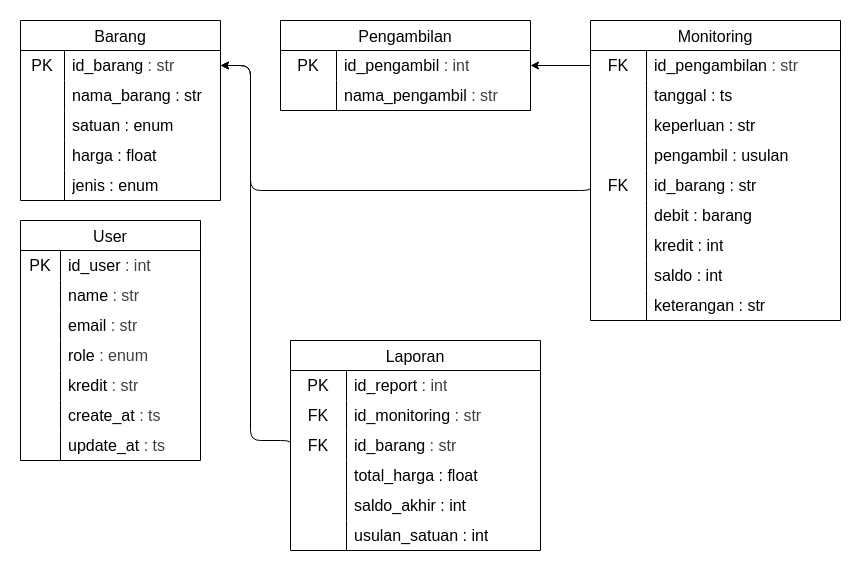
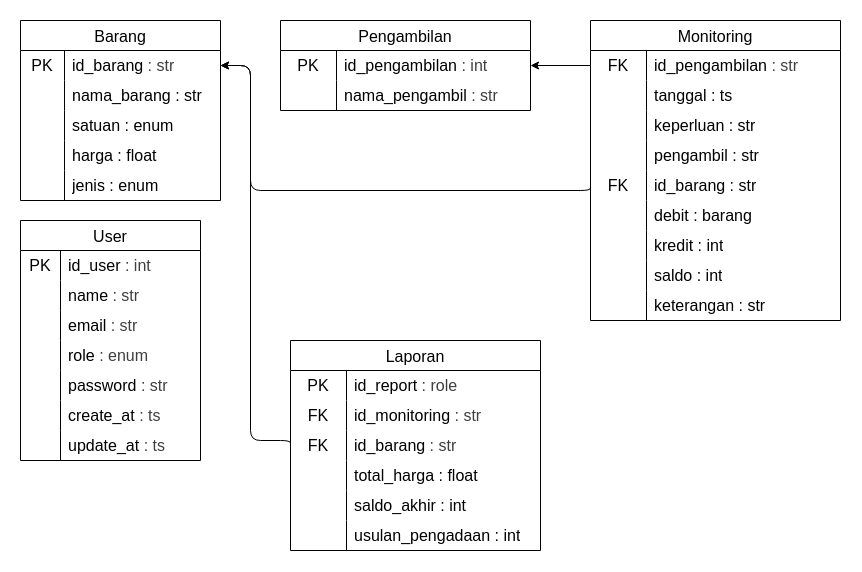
- <mxCell id="92" value="&lt;span style=&quot;background-color: transparent; color: rgb(63, 63, 63);&quot;&gt;&lt;font color=&quot;#000000&quot;&gt;id_pengambil&lt;/font&gt;&lt;/span&gt;&lt;span style=&quot;color: rgb(63, 63, 63); background-color: transparent;&quot;&gt;&amp;nbsp;: int&lt;/span&gt;" style="shape=partialRectangle;html=1;whiteSpace=wrap;connectable=0;fillColor=none;top=0;left=0;bottom=0;right=0;align=left;spacingLeft=6;overflow=hidden;strokeColor=inherit;fontSize=16;" parent="90" vertex="1"><mxGeometry x="56" width="194" height="30" as="geometry"><mxRectangle width="194" height="30" as="alternateBounds" /></mxGeometry></mxCell>
+ <mxCell id="92" value="&lt;span style=&quot;background-color: transparent; color: rgb(63, 63, 63);&quot;&gt;&lt;font color=&quot;#000000&quot;&gt;id_pengambilan&lt;/font&gt;&lt;/span&gt;&lt;span style=&quot;color: rgb(63, 63, 63); background-color: transparent;&quot;&gt;&amp;nbsp;: int&lt;/span&gt;" style="shape=partialRectangle;html=1;whiteSpace=wrap;connectable=0;fillColor=none;top=0;left=0;bottom=0;right=0;align=left;spacingLeft=6;overflow=hidden;strokeColor=inherit;fontSize=16;" parent="90" vertex="1"><mxGeometry x="56" width="194" height="30" as="geometry"><mxRectangle width="194" height="30" as="alternateBounds" /></mxGeometry></mxCell>
- <mxCell id="14" value="pengambil : usulan" style="shape=partialRectangle;html=1;whiteSpace=wrap;connectable=0;fillColor=none;top=0;left=0;bottom=0;right=0;align=left;spacingLeft=6;overflow=hidden;strokeColor=inherit;fontSize=16;" parent="12" vertex="1"><mxGeometry x="56" width="194" height="30" as="geometry"><mxRectangle width="194" height="30" as="alternateBounds" /></mxGeometry></mxCell>
+ <mxCell id="14" value="pengambil : str" style="shape=partialRectangle;html=1;whiteSpace=wrap;connectable=0;fillColor=none;top=0;left=0;bottom=0;right=0;align=left;spacingLeft=6;overflow=hidden;strokeColor=inherit;fontSize=16;" parent="12" vertex="1"><mxGeometry x="56" width="194" height="30" as="geometry"><mxRectangle width="194" height="30" as="alternateBounds" /></mxGeometry></mxCell>
- <mxCell id="45" value="&lt;span style=&quot;background-color: transparent; color: rgb(63, 63, 63);&quot;&gt;&lt;font color=&quot;#000000&quot;&gt;kredit&lt;/font&gt;&lt;/span&gt;&lt;span style=&quot;color: rgb(63, 63, 63); background-color: transparent;&quot;&gt; : str&lt;/span&gt;" style="shape=partialRectangle;html=1;whiteSpace=wrap;connectable=0;fillColor=none;top=0;left=0;bottom=0;right=0;align=left;spacingLeft=6;overflow=hidden;strokeColor=inherit;fontSize=16;" parent="43" vertex="1"><mxGeometry x="40" width="140" height="30" as="geometry"><mxRectangle width="140" height="30" as="alternateBounds" /></mxGeometry></mxCell>
+ <mxCell id="45" value="&lt;span style=&quot;background-color: transparent; color: rgb(63, 63, 63);&quot;&gt;&lt;font color=&quot;#000000&quot;&gt;password&lt;/font&gt;&lt;/span&gt;&lt;span style=&quot;color: rgb(63, 63, 63); background-color: transparent;&quot;&gt; : str&lt;/span&gt;" style="shape=partialRectangle;html=1;whiteSpace=wrap;connectable=0;fillColor=none;top=0;left=0;bottom=0;right=0;align=left;spacingLeft=6;overflow=hidden;strokeColor=inherit;fontSize=16;" parent="43" vertex="1"><mxGeometry x="40" width="140" height="30" as="geometry"><mxRectangle width="140" height="30" as="alternateBounds" /></mxGeometry></mxCell>
- <mxCell id="72" value="&lt;span style=&quot;background-color: transparent; color: rgb(63, 63, 63);&quot;&gt;&lt;font color=&quot;#000000&quot;&gt;id_report&lt;/font&gt;&lt;/span&gt;&lt;span style=&quot;color: rgb(63, 63, 63); background-color: transparent;&quot;&gt;&amp;nbsp;: int&lt;/span&gt;" style="shape=partialRectangle;html=1;whiteSpace=wrap;connectable=0;fillColor=none;top=0;left=0;bottom=0;right=0;align=left;spacingLeft=6;overflow=hidden;strokeColor=inherit;fontSize=16;" parent="70" vertex="1"><mxGeometry x="56" width="194" height="30" as="geometry"><mxRectangle width="194" height="30" as="alternateBounds" /></mxGeometry></mxCell>
+ <mxCell id="72" value="&lt;span style=&quot;background-color: transparent; color: rgb(63, 63, 63);&quot;&gt;&lt;font color=&quot;#000000&quot;&gt;id_report&lt;/font&gt;&lt;/span&gt;&lt;span style=&quot;color: rgb(63, 63, 63); background-color: transparent;&quot;&gt;&amp;nbsp;: role&lt;/span&gt;" style="shape=partialRectangle;html=1;whiteSpace=wrap;connectable=0;fillColor=none;top=0;left=0;bottom=0;right=0;align=left;spacingLeft=6;overflow=hidden;strokeColor=inherit;fontSize=16;" parent="70" vertex="1"><mxGeometry x="56" width="194" height="30" as="geometry"><mxRectangle width="194" height="30" as="alternateBounds" /></mxGeometry></mxCell>
- <mxCell id="87" value="usulan_satuan : int" style="shape=partialRectangle;html=1;whiteSpace=wrap;connectable=0;fillColor=none;top=0;left=0;bottom=0;right=0;align=left;spacingLeft=6;overflow=hidden;strokeColor=inherit;fontSize=16;" parent="85" vertex="1"><mxGeometry x="56" width="194" height="30" as="geometry"><mxRectangle width="194" height="30" as="alternateBounds" /></mxGeometry></mxCell>
+ <mxCell id="87" value="usulan_pengadaan : int" style="shape=partialRectangle;html=1;whiteSpace=wrap;connectable=0;fillColor=none;top=0;left=0;bottom=0;right=0;align=left;spacingLeft=6;overflow=hidden;strokeColor=inherit;fontSize=16;" parent="85" vertex="1"><mxGeometry x="56" width="194" height="30" as="geometry"><mxRectangle width="194" height="30" as="alternateBounds" /></mxGeometry></mxCell>
